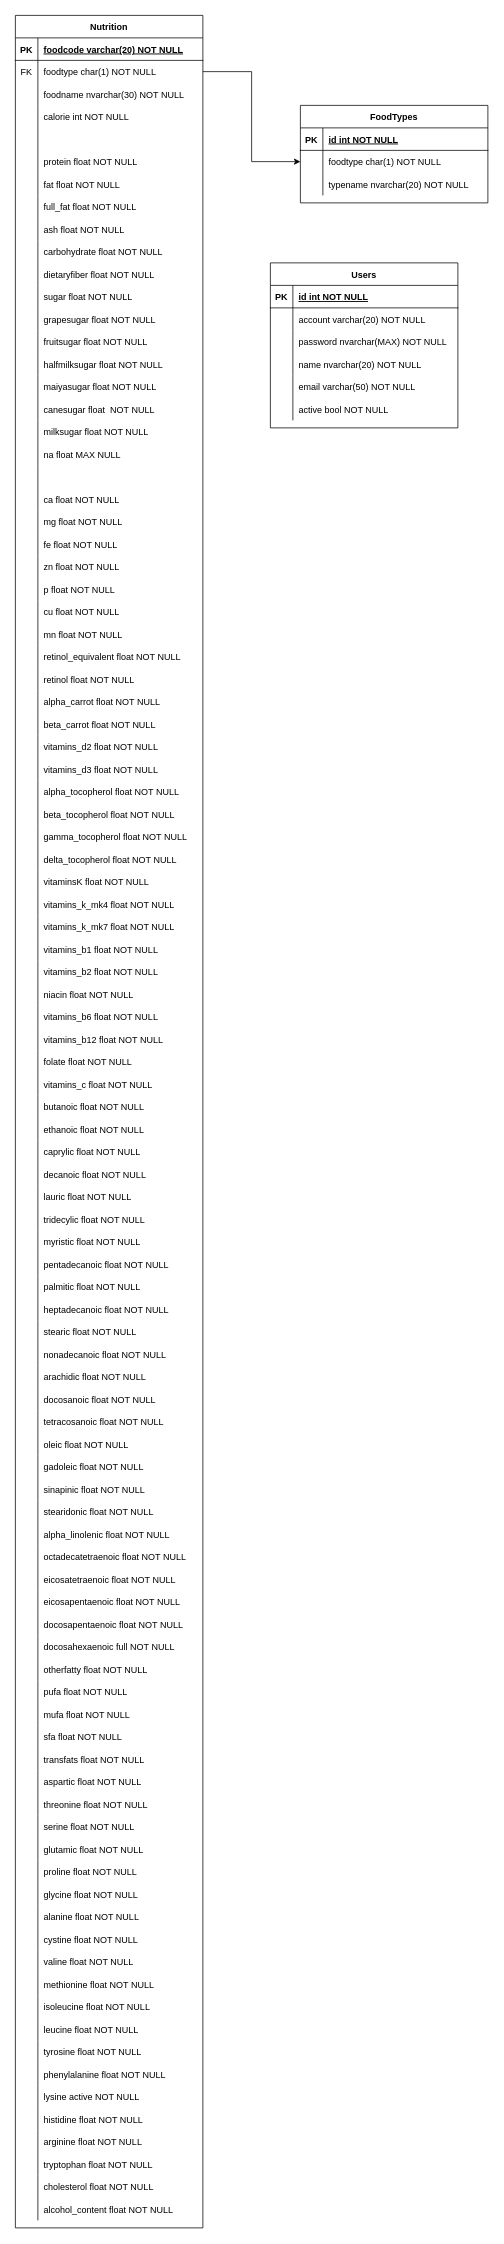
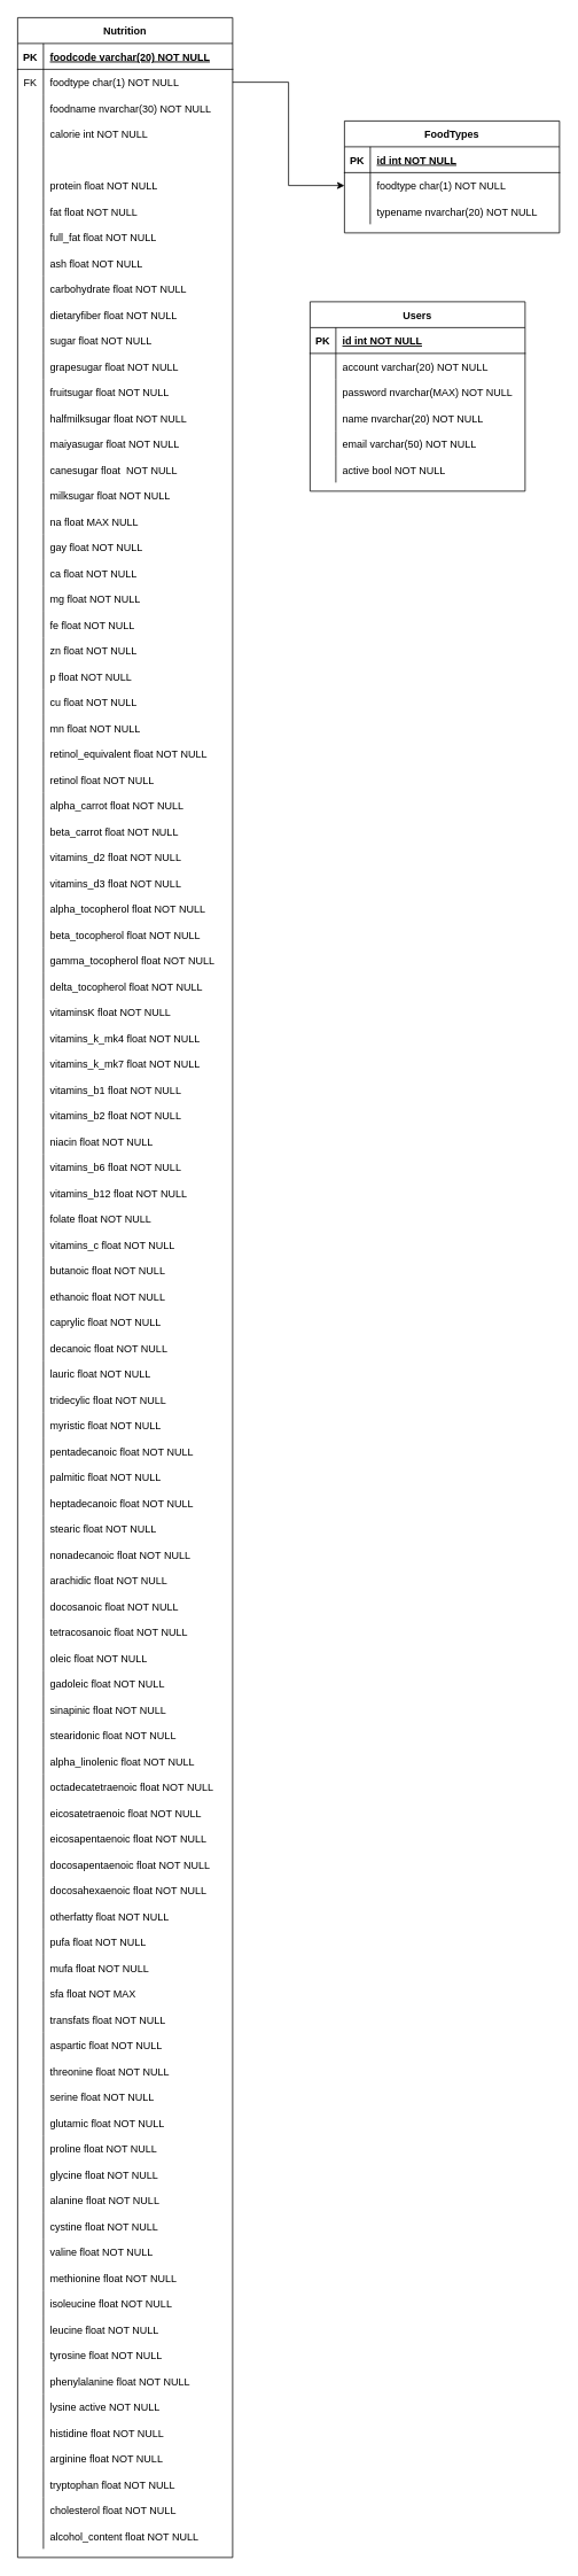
+ <mxCell id="90" value="gay float NOT NULL" style="shape=partialRectangle;overflow=hidden;connectable=0;fillColor=none;top=0;left=0;bottom=0;right=0;align=left;spacingLeft=6;" parent="88" vertex="1"><mxGeometry x="30" width="220" height="30" as="geometry"><mxRectangle width="220" height="30" as="alternateBounds" /></mxGeometry></mxCell>
- <mxCell id="246" value="docosahexaenoic full NOT NULL" style="shape=partialRectangle;overflow=hidden;connectable=0;fillColor=none;top=0;left=0;bottom=0;right=0;align=left;spacingLeft=6;" vertex="1" parent="244"><mxGeometry x="30" width="220" height="30" as="geometry"><mxRectangle width="220" height="30" as="alternateBounds" /></mxGeometry></mxCell>
+ <mxCell id="246" value="docosahexaenoic float NOT NULL" style="shape=partialRectangle;overflow=hidden;connectable=0;fillColor=none;top=0;left=0;bottom=0;right=0;align=left;spacingLeft=6;" vertex="1" parent="244"><mxGeometry x="30" width="220" height="30" as="geometry"><mxRectangle width="220" height="30" as="alternateBounds" /></mxGeometry></mxCell>
- <mxCell id="258" value="sfa float NOT NULL" style="shape=partialRectangle;overflow=hidden;connectable=0;fillColor=none;top=0;left=0;bottom=0;right=0;align=left;spacingLeft=6;" vertex="1" parent="256"><mxGeometry x="30" width="220" height="30" as="geometry"><mxRectangle width="220" height="30" as="alternateBounds" /></mxGeometry></mxCell>
+ <mxCell id="258" value="sfa float NOT MAX" style="shape=partialRectangle;overflow=hidden;connectable=0;fillColor=none;top=0;left=0;bottom=0;right=0;align=left;spacingLeft=6;" vertex="1" parent="256"><mxGeometry x="30" width="220" height="30" as="geometry"><mxRectangle width="220" height="30" as="alternateBounds" /></mxGeometry></mxCell>
